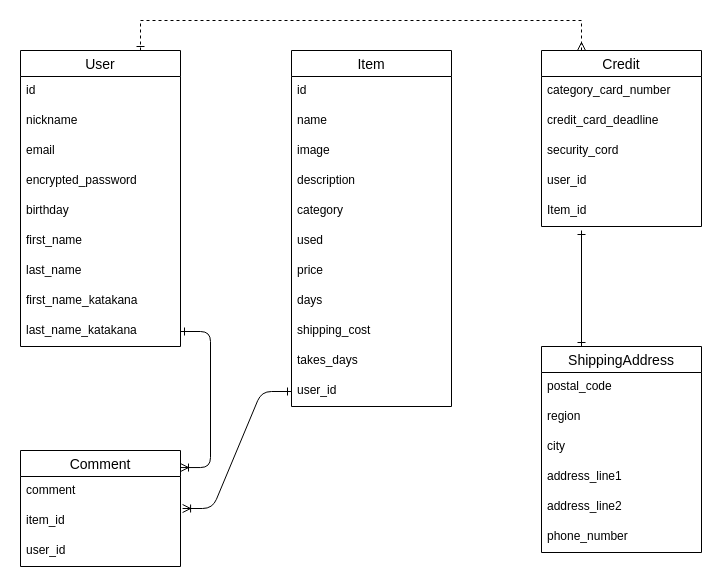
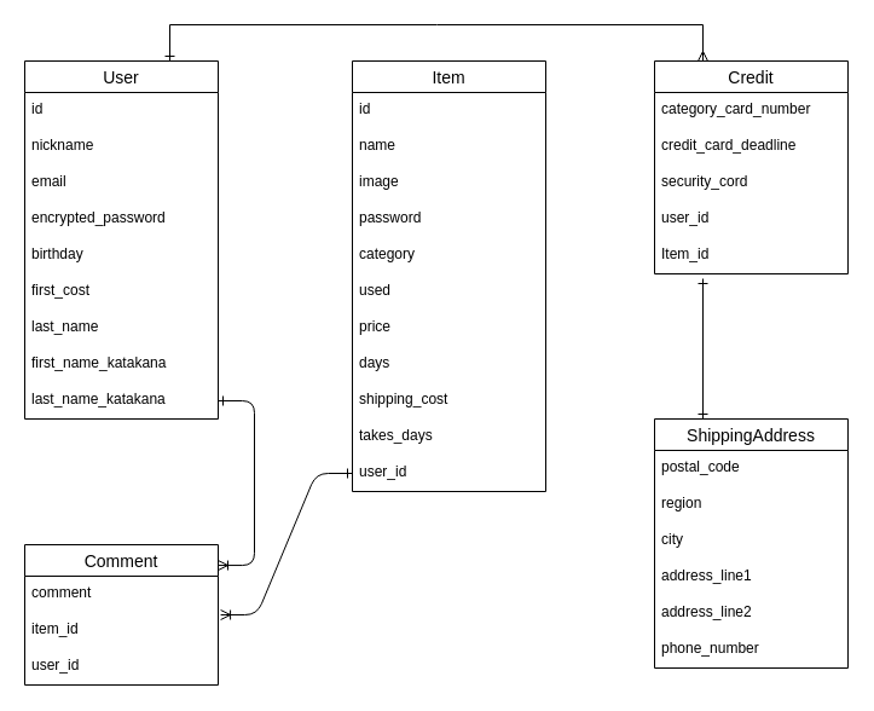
- <mxCell id="2" style="edgeStyle=none;rounded=0;orthogonalLoop=1;jettySize=auto;html=1;exitX=0.75;exitY=0;exitDx=0;exitDy=0;entryX=0.25;entryY=0;entryDx=0;entryDy=0;startArrow=ERone;startFill=0;endArrow=ERmany;endFill=0;dashed=1;" parent="1" source="3" target="31" edge="1"><mxGeometry relative="1" as="geometry"><Array as="points"><mxPoint x="140" y="20" /><mxPoint x="361" y="20" /><mxPoint x="581" y="20" /></Array></mxGeometry></mxCell>
+ <mxCell id="2" style="edgeStyle=none;rounded=0;orthogonalLoop=1;jettySize=auto;html=1;exitX=0.75;exitY=0;exitDx=0;exitDy=0;entryX=0.25;entryY=0;entryDx=0;entryDy=0;startArrow=ERone;startFill=0;endArrow=ERmany;endFill=0;" parent="1" source="3" target="31" edge="1"><mxGeometry relative="1" as="geometry"><Array as="points"><mxPoint x="140" y="20" /><mxPoint x="361" y="20" /><mxPoint x="581" y="20" /></Array></mxGeometry></mxCell>
- <mxCell id="17" value="description" style="text;strokeColor=none;fillColor=none;spacingLeft=4;spacingRight=4;overflow=hidden;rotatable=0;points=[[0,0.5],[1,0.5]];portConstraint=eastwest;fontSize=12;" parent="13" vertex="1"><mxGeometry y="116" width="160" height="30" as="geometry" /></mxCell>
+ <mxCell id="17" value="password" style="text;strokeColor=none;fillColor=none;spacingLeft=4;spacingRight=4;overflow=hidden;rotatable=0;points=[[0,0.5],[1,0.5]];portConstraint=eastwest;fontSize=12;" parent="13" vertex="1"><mxGeometry y="116" width="160" height="30" as="geometry" /></mxCell>
- <mxCell id="9" value="first_name" style="text;strokeColor=none;fillColor=none;spacingLeft=4;spacingRight=4;overflow=hidden;rotatable=0;points=[[0,0.5],[1,0.5]];portConstraint=eastwest;fontSize=12;" parent="3" vertex="1"><mxGeometry y="176" width="160" height="30" as="geometry" /></mxCell>
+ <mxCell id="9" value="first_cost" style="text;strokeColor=none;fillColor=none;spacingLeft=4;spacingRight=4;overflow=hidden;rotatable=0;points=[[0,0.5],[1,0.5]];portConstraint=eastwest;fontSize=12;" parent="3" vertex="1"><mxGeometry y="176" width="160" height="30" as="geometry" /></mxCell>
